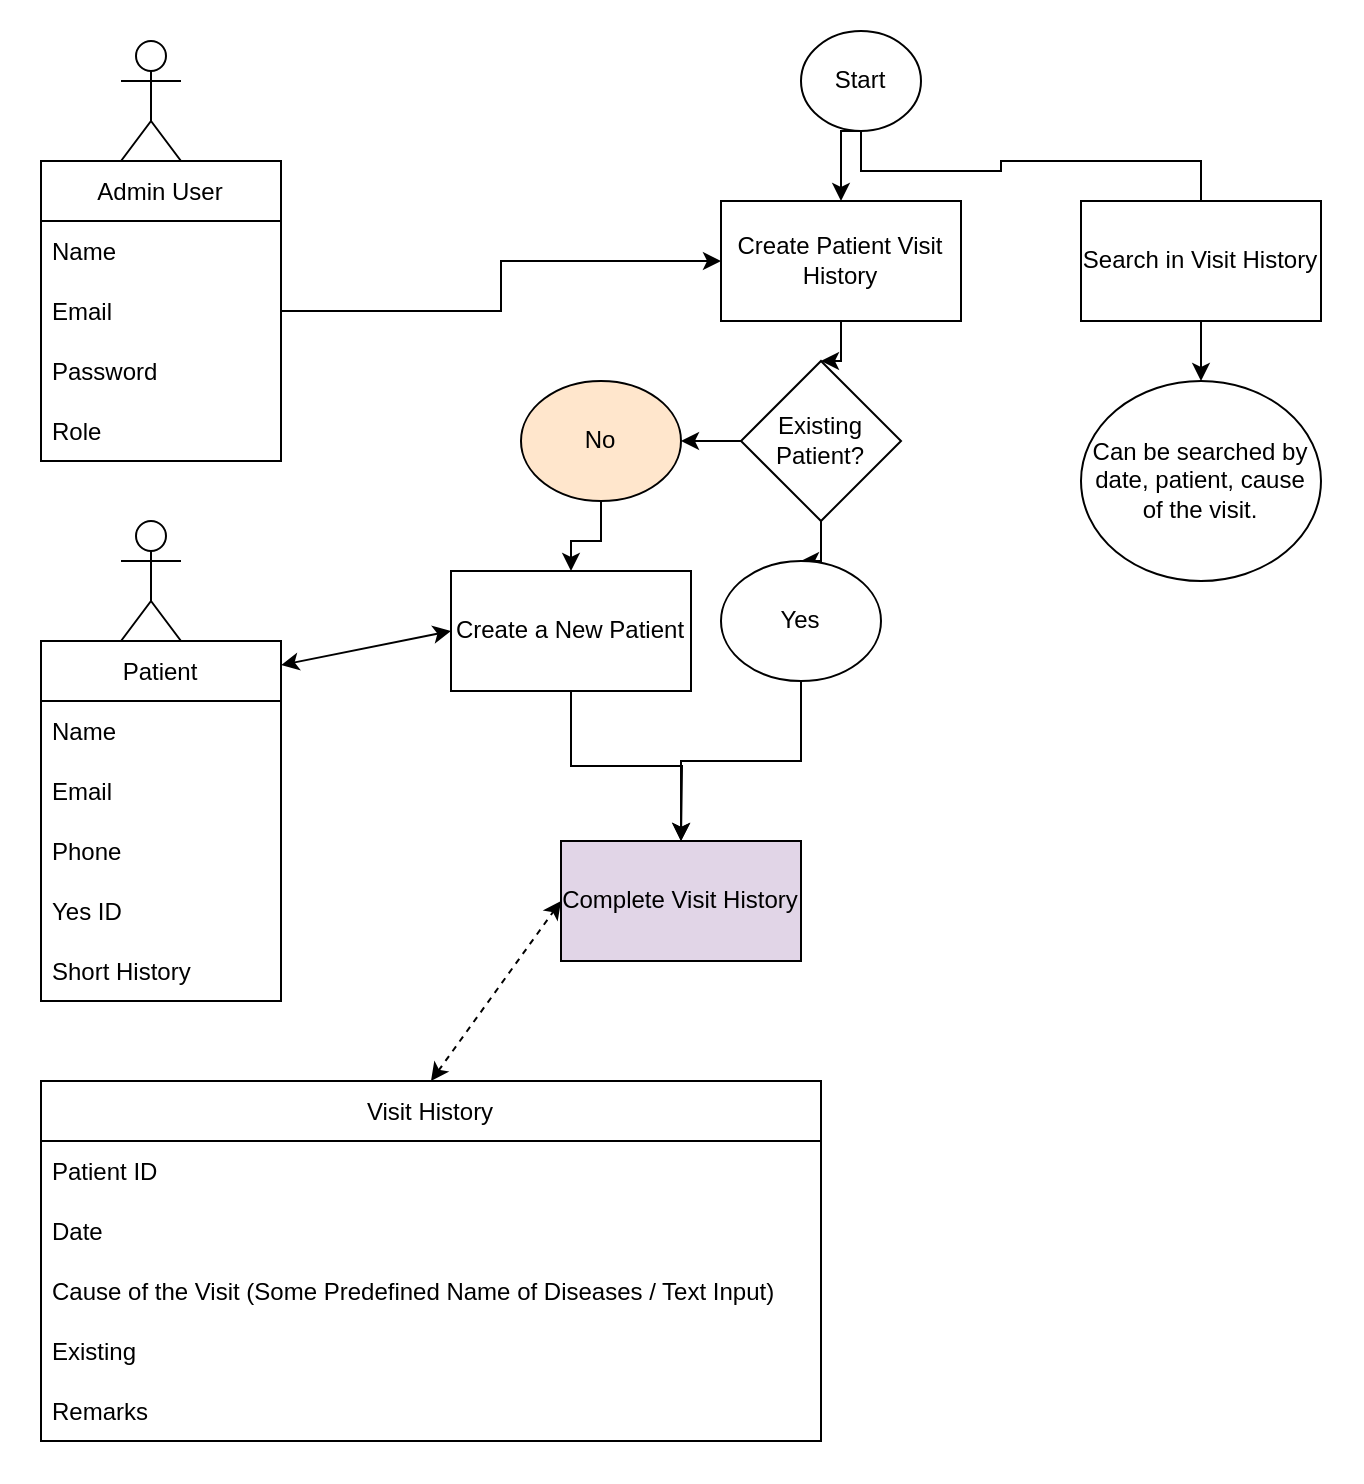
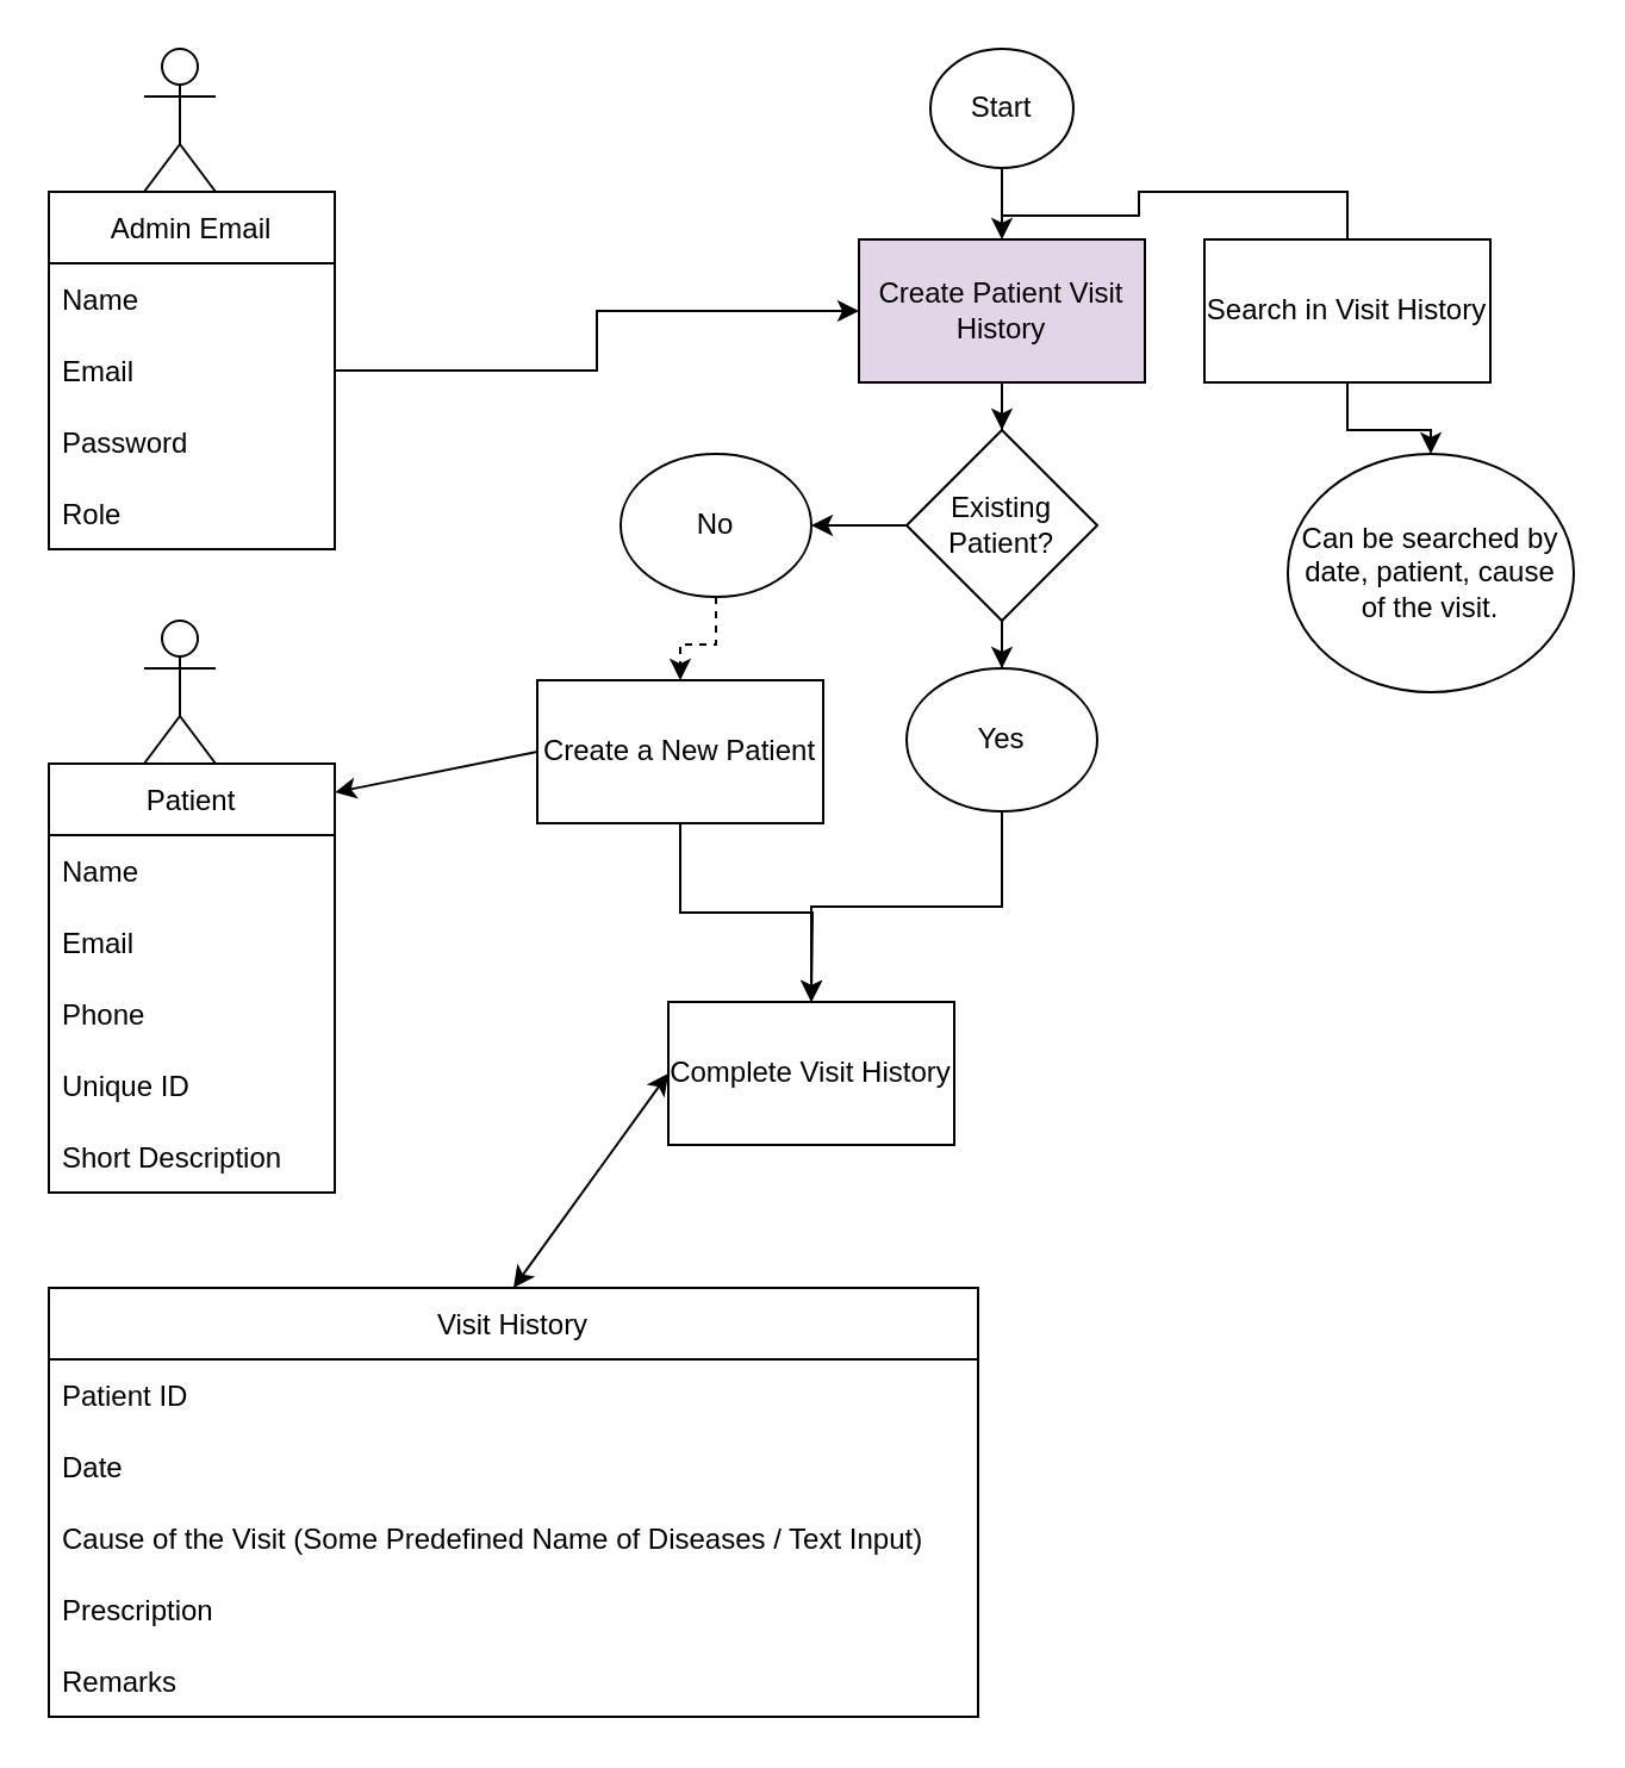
- <mxCell id="4" value="Start" style="ellipse;whiteSpace=wrap;html=1;" parent="1" vertex="1"><mxGeometry x="400" y="15" width="60" height="50" as="geometry" /></mxCell>
+ <mxCell id="4" value="Start" style="ellipse;whiteSpace=wrap;html=1;" parent="1" vertex="1"><mxGeometry x="390" y="20" width="60" height="50" as="geometry" /></mxCell>
- <mxCell id="6" value="Admin User" style="swimlane;fontStyle=0;childLayout=stackLayout;horizontal=1;startSize=30;horizontalStack=0;resizeParent=1;resizeParentMax=0;resizeLast=0;collapsible=1;marginBottom=0;" parent="1" vertex="1"><mxGeometry y="80" width="120" height="150" as="geometry" x="20"><mxRectangle x="-10" y="100" width="100" height="30" as="alternateBounds" /></mxGeometry></mxCell>
+ <mxCell id="6" value="Admin Email" style="swimlane;fontStyle=0;childLayout=stackLayout;horizontal=1;startSize=30;horizontalStack=0;resizeParent=1;resizeParentMax=0;resizeLast=0;collapsible=1;marginBottom=0;" parent="1" vertex="1"><mxGeometry y="80" width="120" height="150" as="geometry" x="20"><mxRectangle x="-10" y="100" width="100" height="30" as="alternateBounds" /></mxGeometry></mxCell>
- <mxCell id="19" value="Create Patient Visit History" style="rounded=0;whiteSpace=wrap;html=1;" vertex="1" parent="1"><mxGeometry x="360" y="100" width="120" height="60" as="geometry" /></mxCell>
+ <mxCell id="19" value="Create Patient Visit History" style="rounded=0;whiteSpace=wrap;html=1;fillColor=#e1d5e7;" vertex="1" parent="1"><mxGeometry x="360" y="100" width="120" height="60" as="geometry" /></mxCell>
- <mxCell id="40" value="Search in Visit History" style="rounded=0;whiteSpace=wrap;html=1;" vertex="1" parent="1"><mxGeometry x="540" y="100" width="120" height="60" as="geometry" /></mxCell>
+ <mxCell id="40" value="Search in Visit History" style="rounded=0;whiteSpace=wrap;html=1;" vertex="1" parent="1"><mxGeometry x="505" y="100" width="120" height="60" as="geometry" /></mxCell>
- <mxCell id="27" value="No" style="ellipse;whiteSpace=wrap;html=1;rounded=0;fillColor=#ffe6cc;" vertex="1" parent="1"><mxGeometry x="260" y="190" width="80" height="60" as="geometry" /></mxCell>
+ <mxCell id="27" value="No" style="ellipse;whiteSpace=wrap;html=1;rounded=0;" vertex="1" parent="1"><mxGeometry x="260" y="190" width="80" height="60" as="geometry" /></mxCell>
- <mxCell id="23" value="Existing Patient?" style="rhombus;whiteSpace=wrap;html=1;rounded=0;" vertex="1" parent="1"><mxGeometry x="370" y="180" width="80" height="80" as="geometry" /></mxCell>
+ <mxCell id="23" value="Existing Patient?" style="rhombus;whiteSpace=wrap;html=1;rounded=0;" vertex="1" parent="1"><mxGeometry x="380" y="180" width="80" height="80" as="geometry" /></mxCell>
- <mxCell id="26" value="" style="edgeStyle=orthogonalEdgeStyle;rounded=0;orthogonalLoop=1;jettySize=auto;html=1;" edge="1" parent="1" source="27" target="29"><mxGeometry relative="1" as="geometry" /></mxCell>
+ <mxCell id="26" value="" style="edgeStyle=orthogonalEdgeStyle;rounded=0;orthogonalLoop=1;jettySize=auto;html=1;dashed=1;" edge="1" parent="1" source="27" target="29"><mxGeometry relative="1" as="geometry" /></mxCell>
- <mxCell id="25" value="Yes" style="ellipse;whiteSpace=wrap;html=1;rounded=0;" vertex="1" parent="1"><mxGeometry x="360" y="280" width="80" height="60" as="geometry" /></mxCell>
+ <mxCell id="25" value="Yes" style="ellipse;whiteSpace=wrap;html=1;rounded=0;" vertex="1" parent="1"><mxGeometry x="380" y="280" width="80" height="60" as="geometry" /></mxCell>
- <mxCell id="30" value="" style="endArrow=classic;startArrow=classic;html=1;rounded=0;entryX=0;entryY=0.5;entryDx=0;entryDy=0;exitX=1;exitY=0.067;exitDx=0;exitDy=0;exitPerimeter=0;" edge="1" parent="1" source="12" target="29"><mxGeometry width="50" height="50" relative="1" as="geometry"><mxPoint x="140" y="410" as="sourcePoint" /><mxPoint x="190" y="360" as="targetPoint" /></mxGeometry></mxCell>
+ <mxCell id="30" value="" style="endArrow=none;startArrow=classic;html=1;rounded=0;entryX=0;entryY=0.5;entryDx=0;entryDy=0;exitX=1;exitY=0.067;exitDx=0;exitDy=0;exitPerimeter=0;" edge="1" parent="1" source="12" target="29"><mxGeometry width="50" height="50" relative="1" as="geometry"><mxPoint x="140" y="410" as="sourcePoint" /><mxPoint x="190" y="360" as="targetPoint" /></mxGeometry></mxCell>
- <mxCell id="31" value="Complete Visit History" style="whiteSpace=wrap;html=1;rounded=0;fillColor=#e1d5e7;" vertex="1" parent="1"><mxGeometry x="280" y="420" width="120" height="60" as="geometry" /></mxCell>
+ <mxCell id="31" value="Complete Visit History" style="whiteSpace=wrap;html=1;rounded=0;" vertex="1" parent="1"><mxGeometry x="280" y="420" width="120" height="60" as="geometry" /></mxCell>
- <mxCell id="16" value="Yes ID" style="text;strokeColor=none;fillColor=none;align=left;verticalAlign=middle;spacingLeft=4;spacingRight=4;overflow=hidden;points=[[0,0.5],[1,0.5]];portConstraint=eastwest;rotatable=0;" parent="12" vertex="1"><mxGeometry y="120" width="120" height="30" as="geometry" /></mxCell>
+ <mxCell id="16" value="Unique ID" style="text;strokeColor=none;fillColor=none;align=left;verticalAlign=middle;spacingLeft=4;spacingRight=4;overflow=hidden;points=[[0,0.5],[1,0.5]];portConstraint=eastwest;rotatable=0;" parent="12" vertex="1"><mxGeometry y="120" width="120" height="30" as="geometry" /></mxCell>
- <mxCell id="17" value="Short History" style="text;strokeColor=none;fillColor=none;align=left;verticalAlign=middle;spacingLeft=4;spacingRight=4;overflow=hidden;points=[[0,0.5],[1,0.5]];portConstraint=eastwest;rotatable=0;" vertex="1" parent="12"><mxGeometry y="150" width="120" height="30" as="geometry" /></mxCell>
+ <mxCell id="17" value="Short Description" style="text;strokeColor=none;fillColor=none;align=left;verticalAlign=middle;spacingLeft=4;spacingRight=4;overflow=hidden;points=[[0,0.5],[1,0.5]];portConstraint=eastwest;rotatable=0;" vertex="1" parent="12"><mxGeometry y="150" width="120" height="30" as="geometry" /></mxCell>
- <mxCell id="38" value="" style="endArrow=classic;startArrow=classic;html=1;rounded=0;entryX=0;entryY=0.5;entryDx=0;entryDy=0;exitX=0.5;exitY=0;exitDx=0;exitDy=0;dashed=1;" edge="1" parent="1" source="32" target="31"><mxGeometry width="50" height="50" relative="1" as="geometry"><mxPoint x="140" y="580" as="sourcePoint" /><mxPoint x="190" y="530" as="targetPoint" /></mxGeometry></mxCell>
+ <mxCell id="38" value="" style="endArrow=classic;startArrow=classic;html=1;rounded=0;entryX=0;entryY=0.5;entryDx=0;entryDy=0;exitX=0.5;exitY=0;exitDx=0;exitDy=0;" edge="1" parent="1" source="32" target="31"><mxGeometry width="50" height="50" relative="1" as="geometry"><mxPoint x="140" y="580" as="sourcePoint" /><mxPoint x="190" y="530" as="targetPoint" /></mxGeometry></mxCell>
- <mxCell id="36" value="Existing" style="text;strokeColor=none;fillColor=none;align=left;verticalAlign=middle;spacingLeft=4;spacingRight=4;overflow=hidden;points=[[0,0.5],[1,0.5]];portConstraint=eastwest;rotatable=0;" vertex="1" parent="32"><mxGeometry y="120" width="390" height="30" as="geometry" /></mxCell>
+ <mxCell id="36" value="Prescription" style="text;strokeColor=none;fillColor=none;align=left;verticalAlign=middle;spacingLeft=4;spacingRight=4;overflow=hidden;points=[[0,0.5],[1,0.5]];portConstraint=eastwest;rotatable=0;" vertex="1" parent="32"><mxGeometry y="120" width="390" height="30" as="geometry" /></mxCell>
